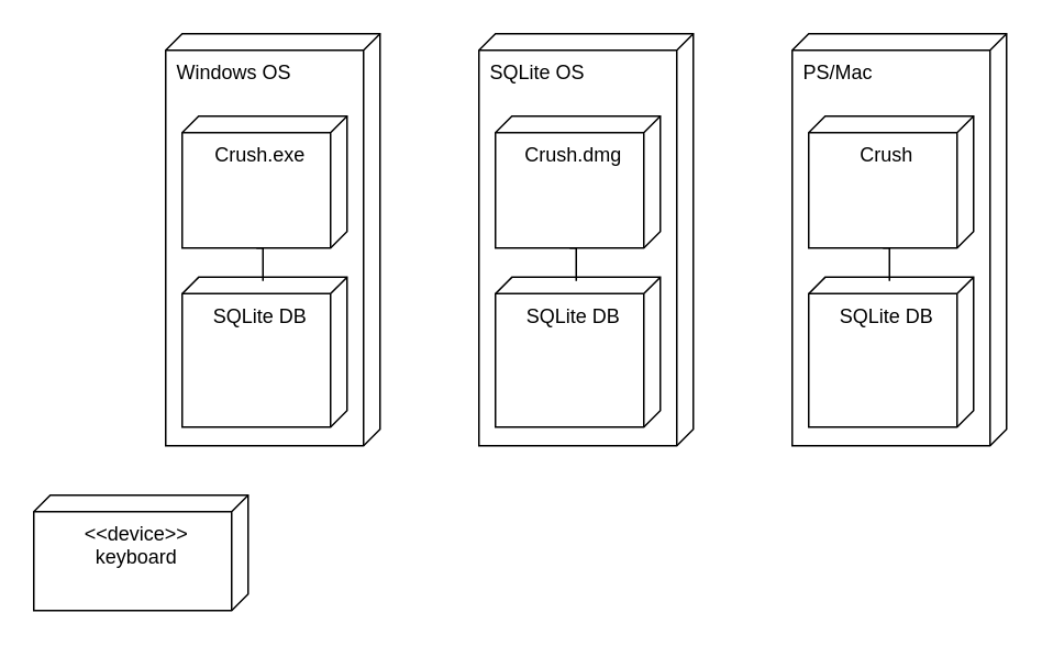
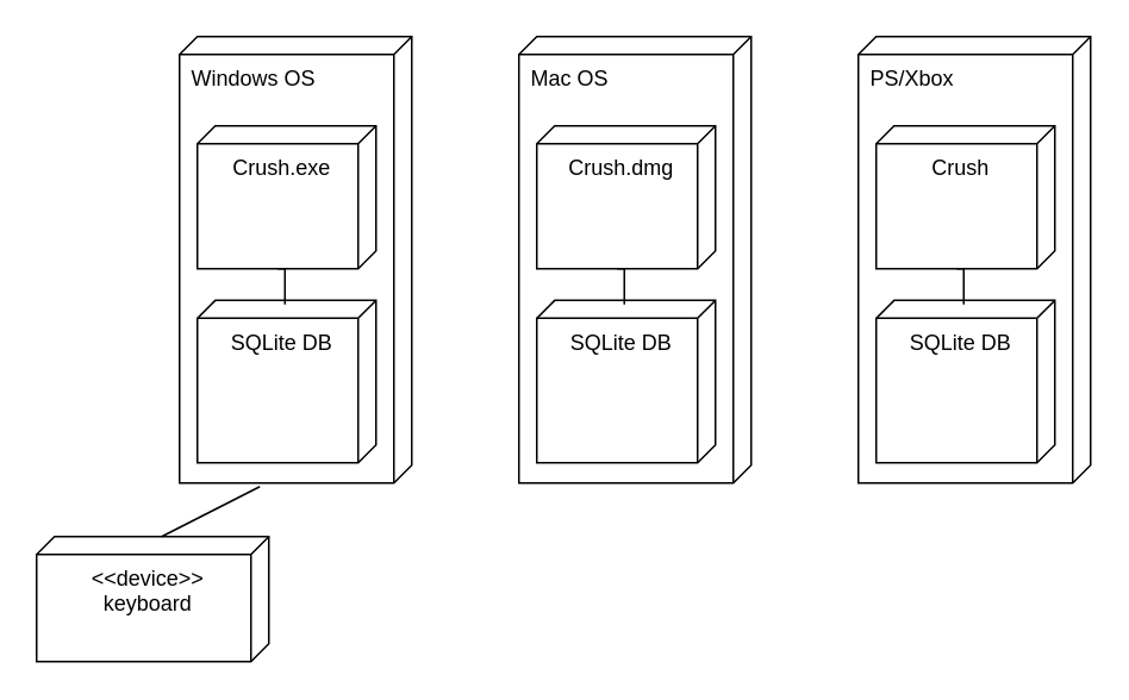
- <mxCell id="6" value="SQLite OS" style="verticalAlign=top;align=left;shape=cube;size=10;direction=south;fontStyle=0;html=1;boundedLbl=1;spacingLeft=5;whiteSpace=wrap;" vertex="1" parent="1"><mxGeometry x="290" y="20" width="130" height="250" as="geometry" /></mxCell>
+ <mxCell id="6" value="Mac OS" style="verticalAlign=top;align=left;shape=cube;size=10;direction=south;fontStyle=0;html=1;boundedLbl=1;spacingLeft=5;whiteSpace=wrap;" vertex="1" parent="1"><mxGeometry x="290" y="20" width="130" height="250" as="geometry" /></mxCell>
- <mxCell id="10" value="PS/Mac" style="verticalAlign=top;align=left;shape=cube;size=10;direction=south;fontStyle=0;html=1;boundedLbl=1;spacingLeft=5;whiteSpace=wrap;" vertex="1" parent="1"><mxGeometry x="480" y="20" width="130" height="250" as="geometry" /></mxCell>
+ <mxCell id="10" value="PS/Xbox" style="verticalAlign=top;align=left;shape=cube;size=10;direction=south;fontStyle=0;html=1;boundedLbl=1;spacingLeft=5;whiteSpace=wrap;" vertex="1" parent="1"><mxGeometry x="480" y="20" width="130" height="250" as="geometry" /></mxCell>
+ <mxCell id="15" style="rounded=0;orthogonalLoop=1;jettySize=auto;html=1;exitX=0;exitY=0;exitDx=0;exitDy=60;exitPerimeter=0;entryX=1.008;entryY=0.654;entryDx=0;entryDy=0;entryPerimeter=0;endArrow=none;startFill=0;" edge="1" parent="1" source="14" target="2"><mxGeometry relative="1" as="geometry" /></mxCell>
